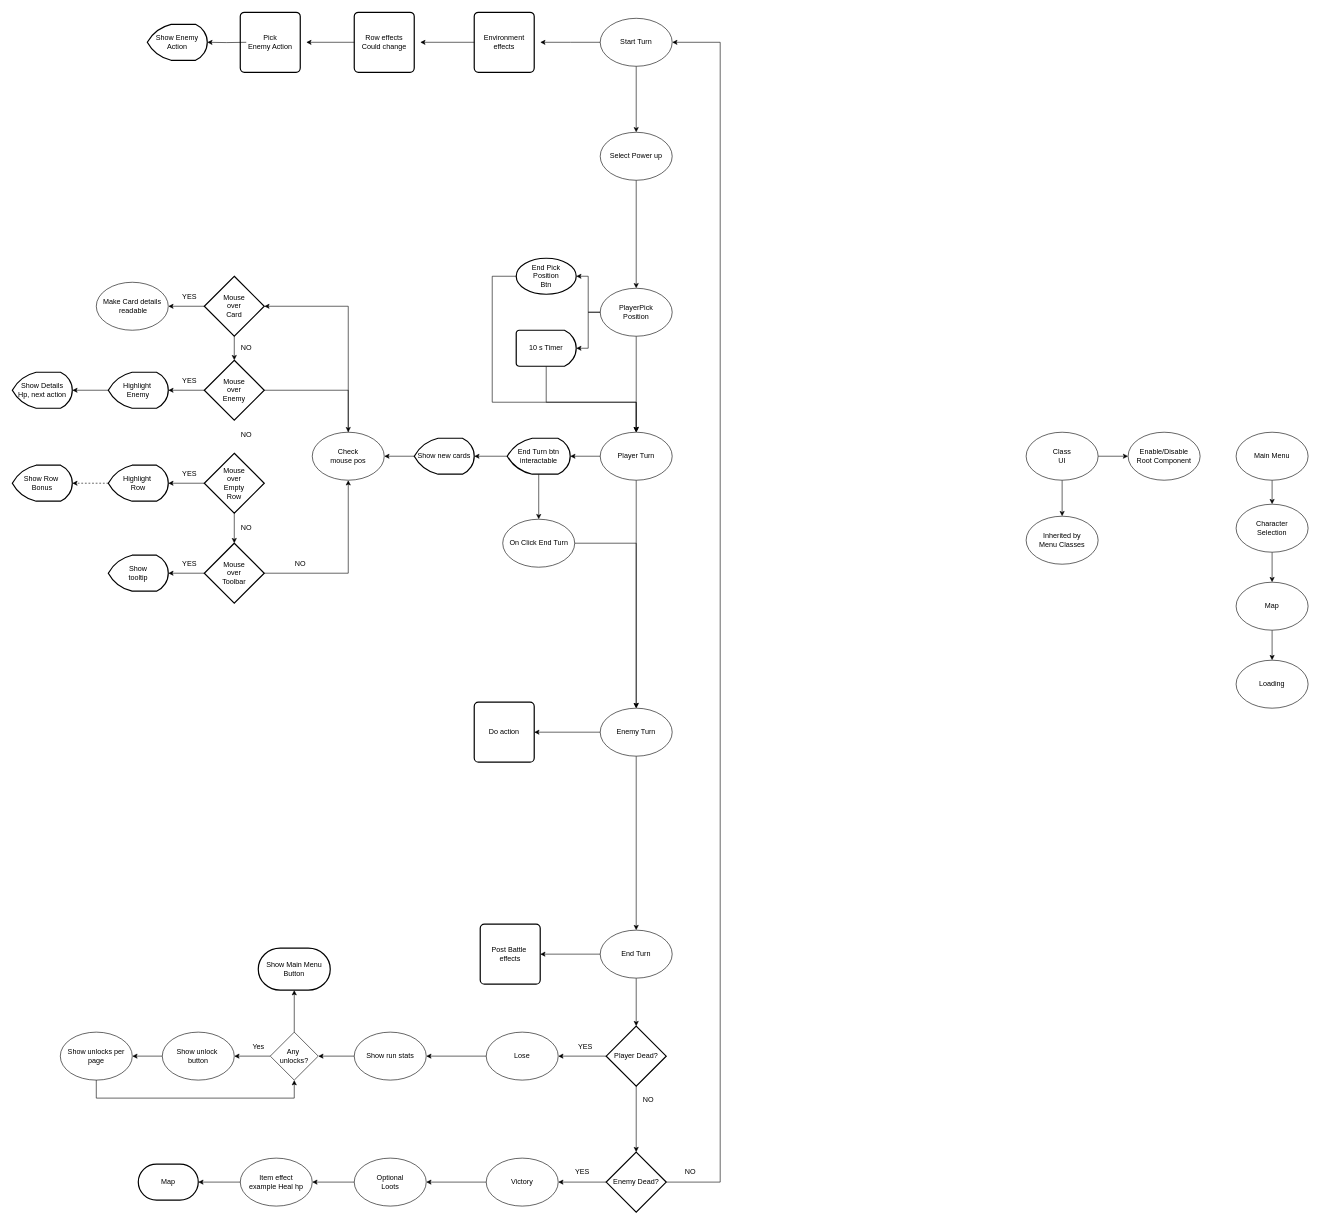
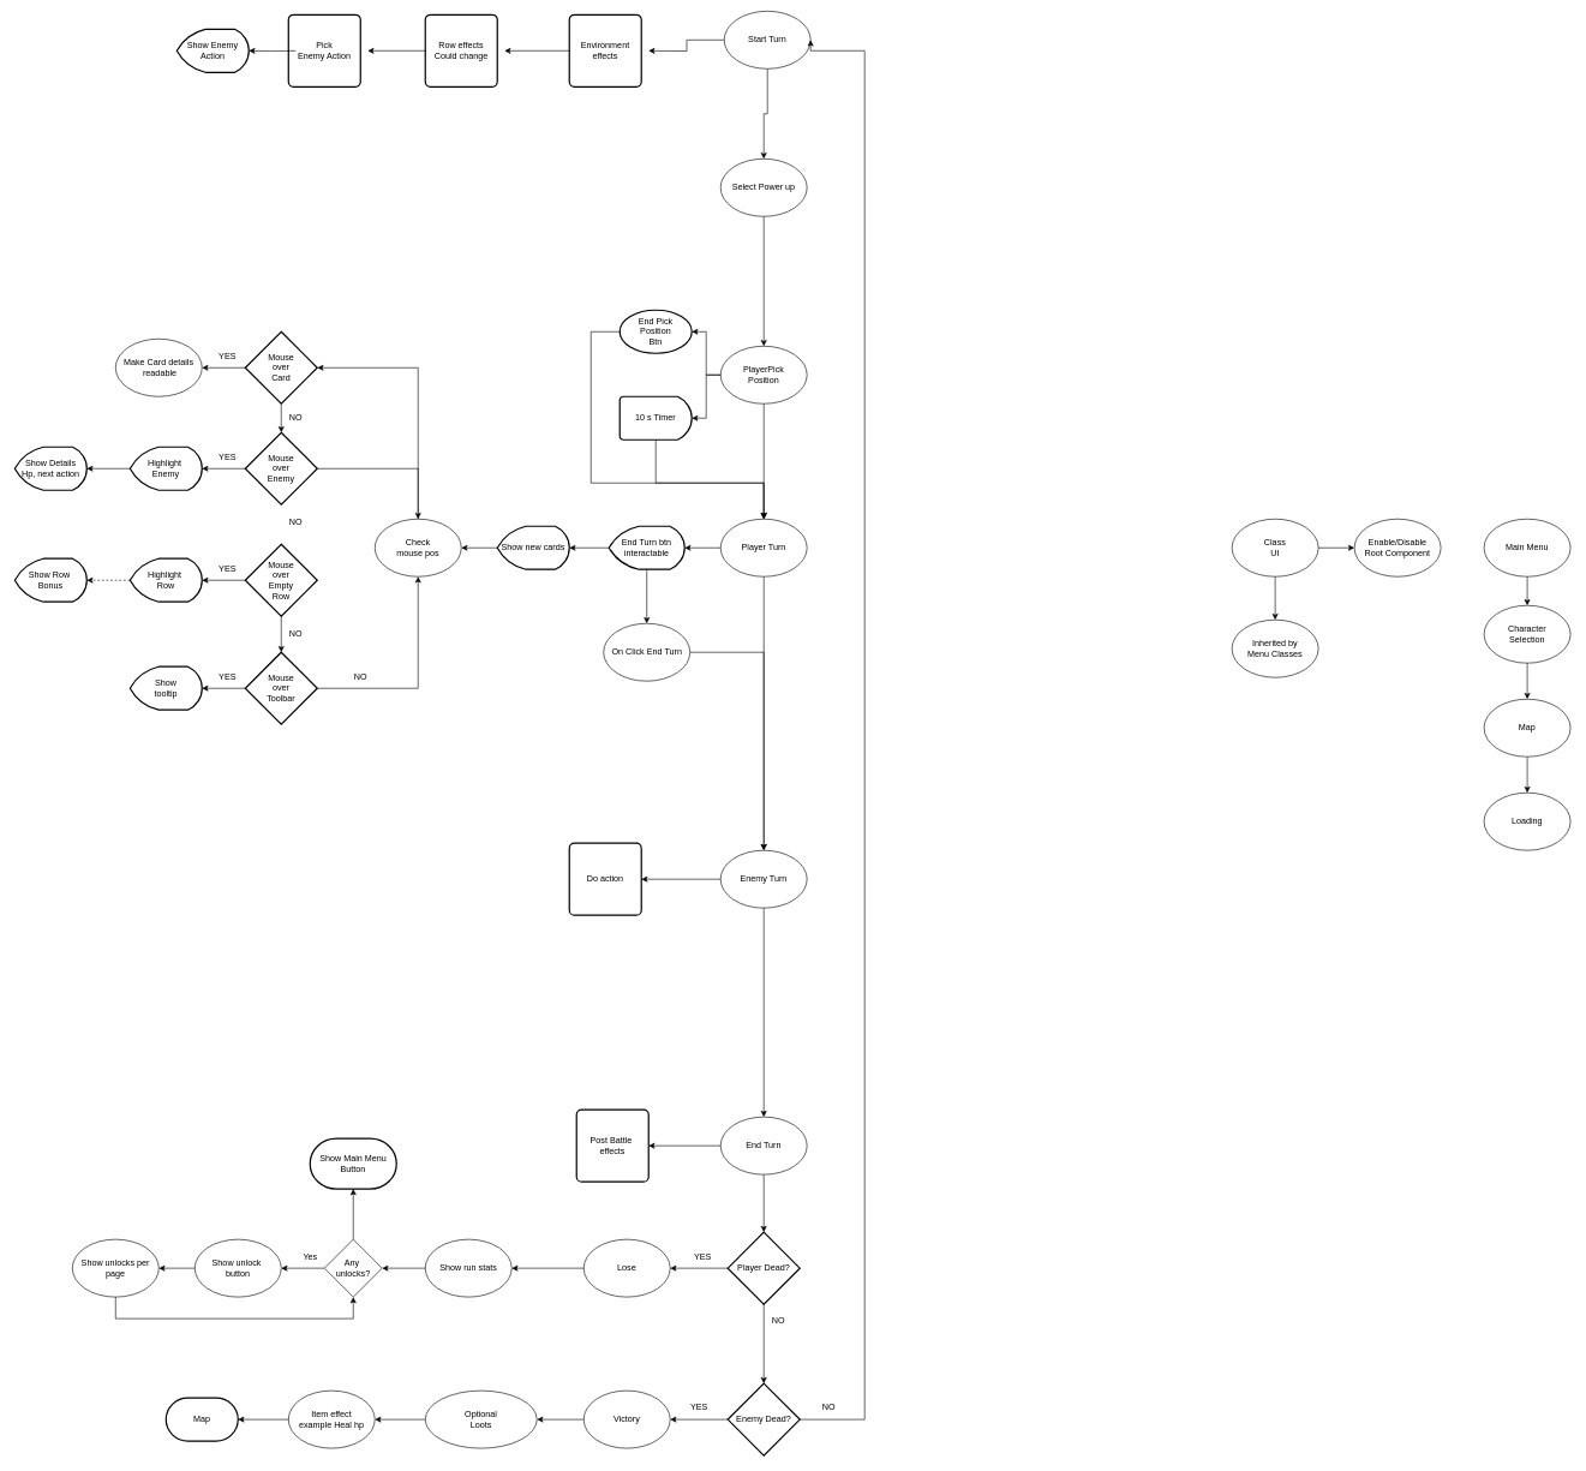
- <mxCell id="8" value="Start Turn" style="ellipse;whiteSpace=wrap;html=1;" parent="1" vertex="1"><mxGeometry x="1000" y="30" width="120" height="80" as="geometry" /></mxCell>
+ <mxCell id="8" value="Start Turn" style="ellipse;whiteSpace=wrap;html=1;" parent="1" vertex="1"><mxGeometry x="1005" y="15" width="120" height="80" as="geometry" /></mxCell>
- <mxCell id="44" value="Optional&lt;div&gt;Loots&lt;/div&gt;" style="ellipse;whiteSpace=wrap;html=1;" parent="1" vertex="1"><mxGeometry x="590" y="1930" width="120" height="80" as="geometry" /></mxCell>
+ <mxCell id="44" value="Optional&lt;div&gt;Loots&lt;/div&gt;" style="ellipse;whiteSpace=wrap;html=1;" parent="1" vertex="1"><mxGeometry x="590" y="1930" width="155" height="80" as="geometry" /></mxCell>
